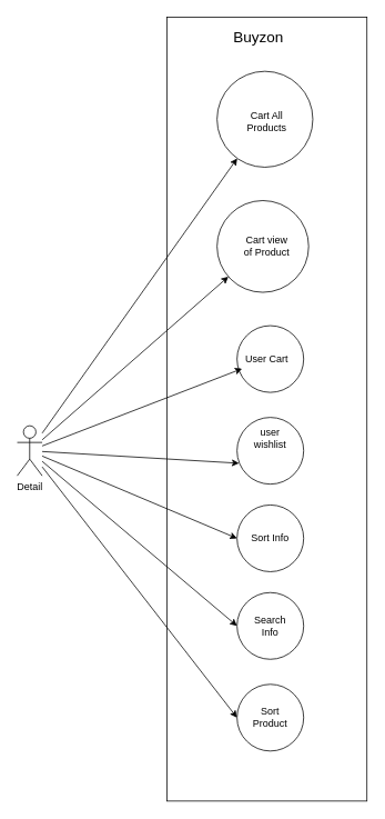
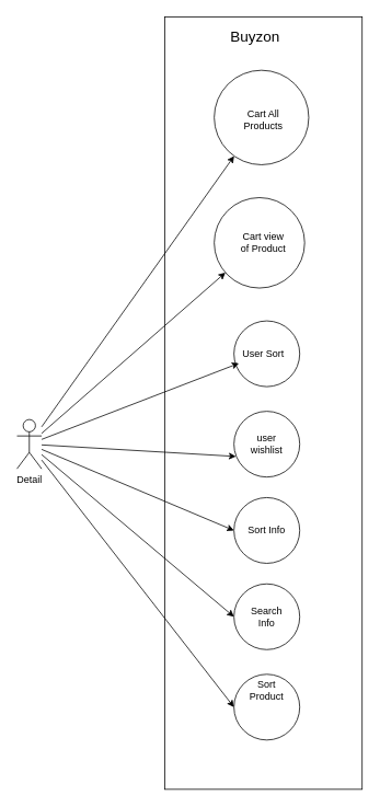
- <mxCell id="9" value="User Cart" style="text;strokeColor=none;align=center;fillColor=none;html=1;verticalAlign=middle;whiteSpace=wrap;rounded=0;" vertex="1" parent="1"><mxGeometry x="290" y="415" width="60" height="30" as="geometry" /></mxCell>
+ <mxCell id="9" value="User Sort" style="text;strokeColor=none;align=center;fillColor=none;html=1;verticalAlign=middle;whiteSpace=wrap;rounded=0;" vertex="1" parent="1"><mxGeometry x="290" y="415" width="60" height="30" as="geometry" /></mxCell>
- <mxCell id="11" value="user wishlist" style="text;strokeColor=none;align=center;fillColor=none;html=1;verticalAlign=middle;whiteSpace=wrap;rounded=0;" vertex="1" parent="1"><mxGeometry x="294" y="510" width="60" height="30" as="geometry" /></mxCell>
+ <mxCell id="11" value="user wishlist" style="text;strokeColor=none;align=center;fillColor=none;html=1;verticalAlign=middle;whiteSpace=wrap;rounded=0;" vertex="1" parent="1"><mxGeometry x="294" y="525" width="60" height="30" as="geometry" /></mxCell>
- <mxCell id="17" value="Sort Product" style="text;strokeColor=none;align=center;fillColor=none;html=1;verticalAlign=middle;whiteSpace=wrap;rounded=0;" vertex="1" parent="1"><mxGeometry x="294" y="845" width="60" height="30" as="geometry" /></mxCell>
+ <mxCell id="17" value="Sort Product" style="text;strokeColor=none;align=center;fillColor=none;html=1;verticalAlign=middle;whiteSpace=wrap;rounded=0;" vertex="1" parent="1"><mxGeometry x="294" y="825" width="60" height="30" as="geometry" /></mxCell>
